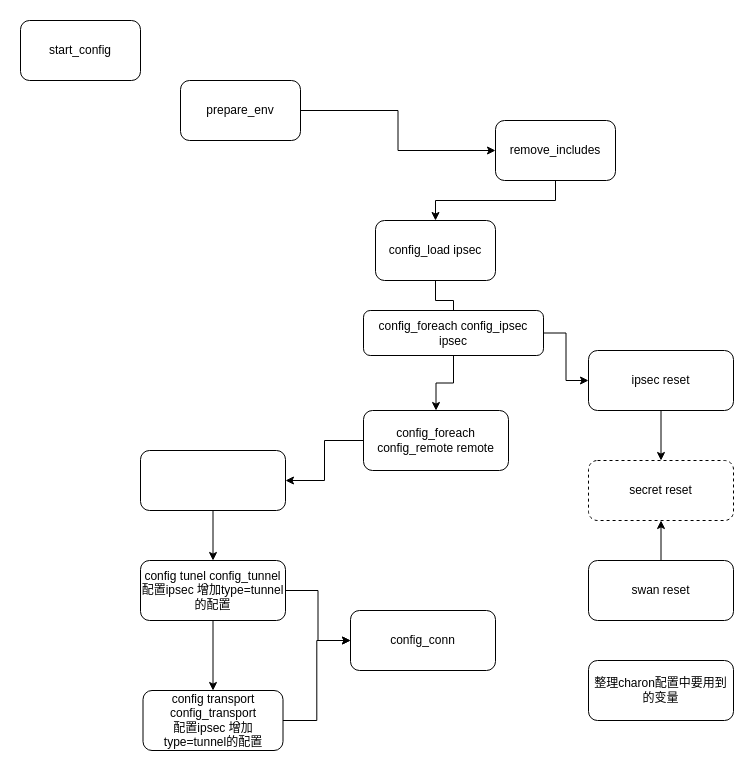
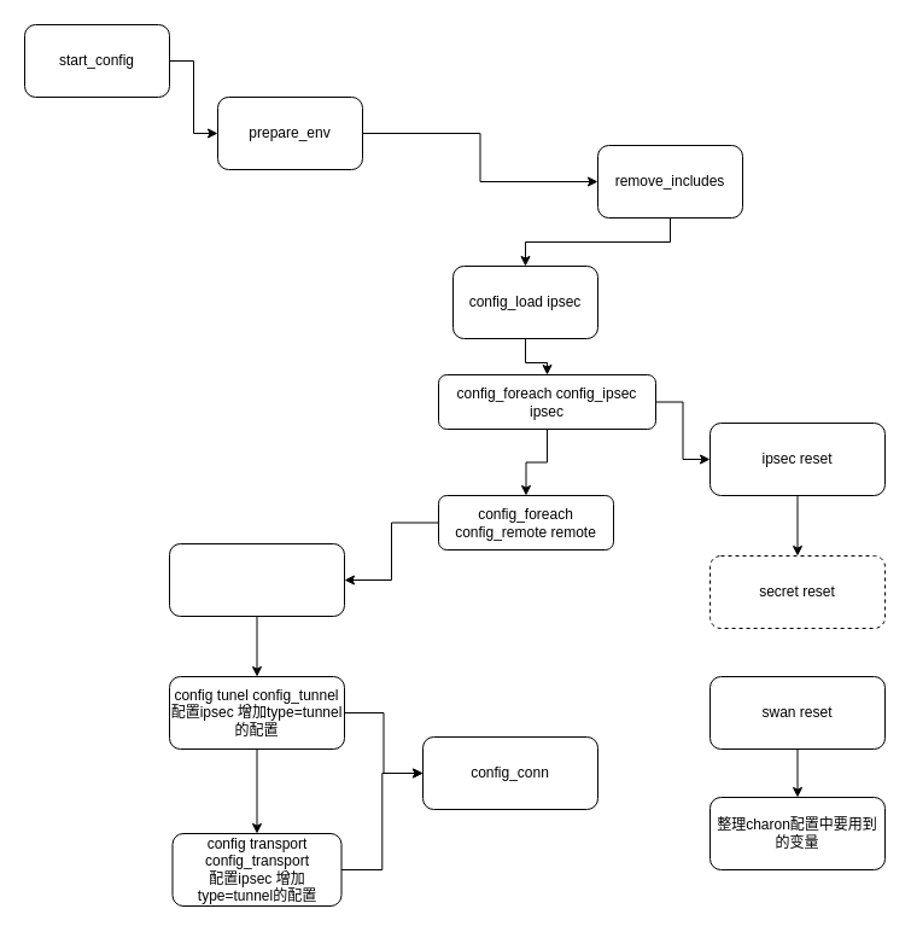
+ <mxCell id="2" value="" style="edgeStyle=orthogonalEdgeStyle;rounded=0;orthogonalLoop=1;jettySize=auto;html=1;" edge="1" parent="1" source="3" target="5"><mxGeometry relative="1" as="geometry" /></mxCell>
- <mxCell id="8" value="" style="edgeStyle=orthogonalEdgeStyle;rounded=0;orthogonalLoop=1;jettySize=auto;html=1;endArrow=none;" edge="1" parent="1" source="9" target="12"><mxGeometry relative="1" as="geometry" /></mxCell>
+ <mxCell id="8" value="" style="edgeStyle=orthogonalEdgeStyle;rounded=0;orthogonalLoop=1;jettySize=auto;html=1;" edge="1" parent="1" source="9" target="12"><mxGeometry relative="1" as="geometry" /></mxCell>
- <mxCell id="20" value="config_foreach config_remote remote" style="rounded=1;whiteSpace=wrap;html=1;" vertex="1" parent="1"><mxGeometry x="363" y="410" width="145" height="60" as="geometry" /></mxCell>
+ <mxCell id="20" value="config_foreach config_remote remote" style="rounded=1;whiteSpace=wrap;html=1;" vertex="1" parent="1"><mxGeometry x="363" y="410" width="145" height="45" as="geometry" /></mxCell>
- <mxCell id="16" value="" style="edgeStyle=orthogonalEdgeStyle;rounded=0;orthogonalLoop=1;jettySize=auto;html=1;" edge="1" parent="1" source="17" target="15"><mxGeometry relative="1" as="geometry" /></mxCell>
+ <mxCell id="16" value="" style="edgeStyle=orthogonalEdgeStyle;rounded=0;orthogonalLoop=1;jettySize=auto;html=1;" edge="1" parent="1" source="17" target="18"><mxGeometry relative="1" as="geometry" /></mxCell>
